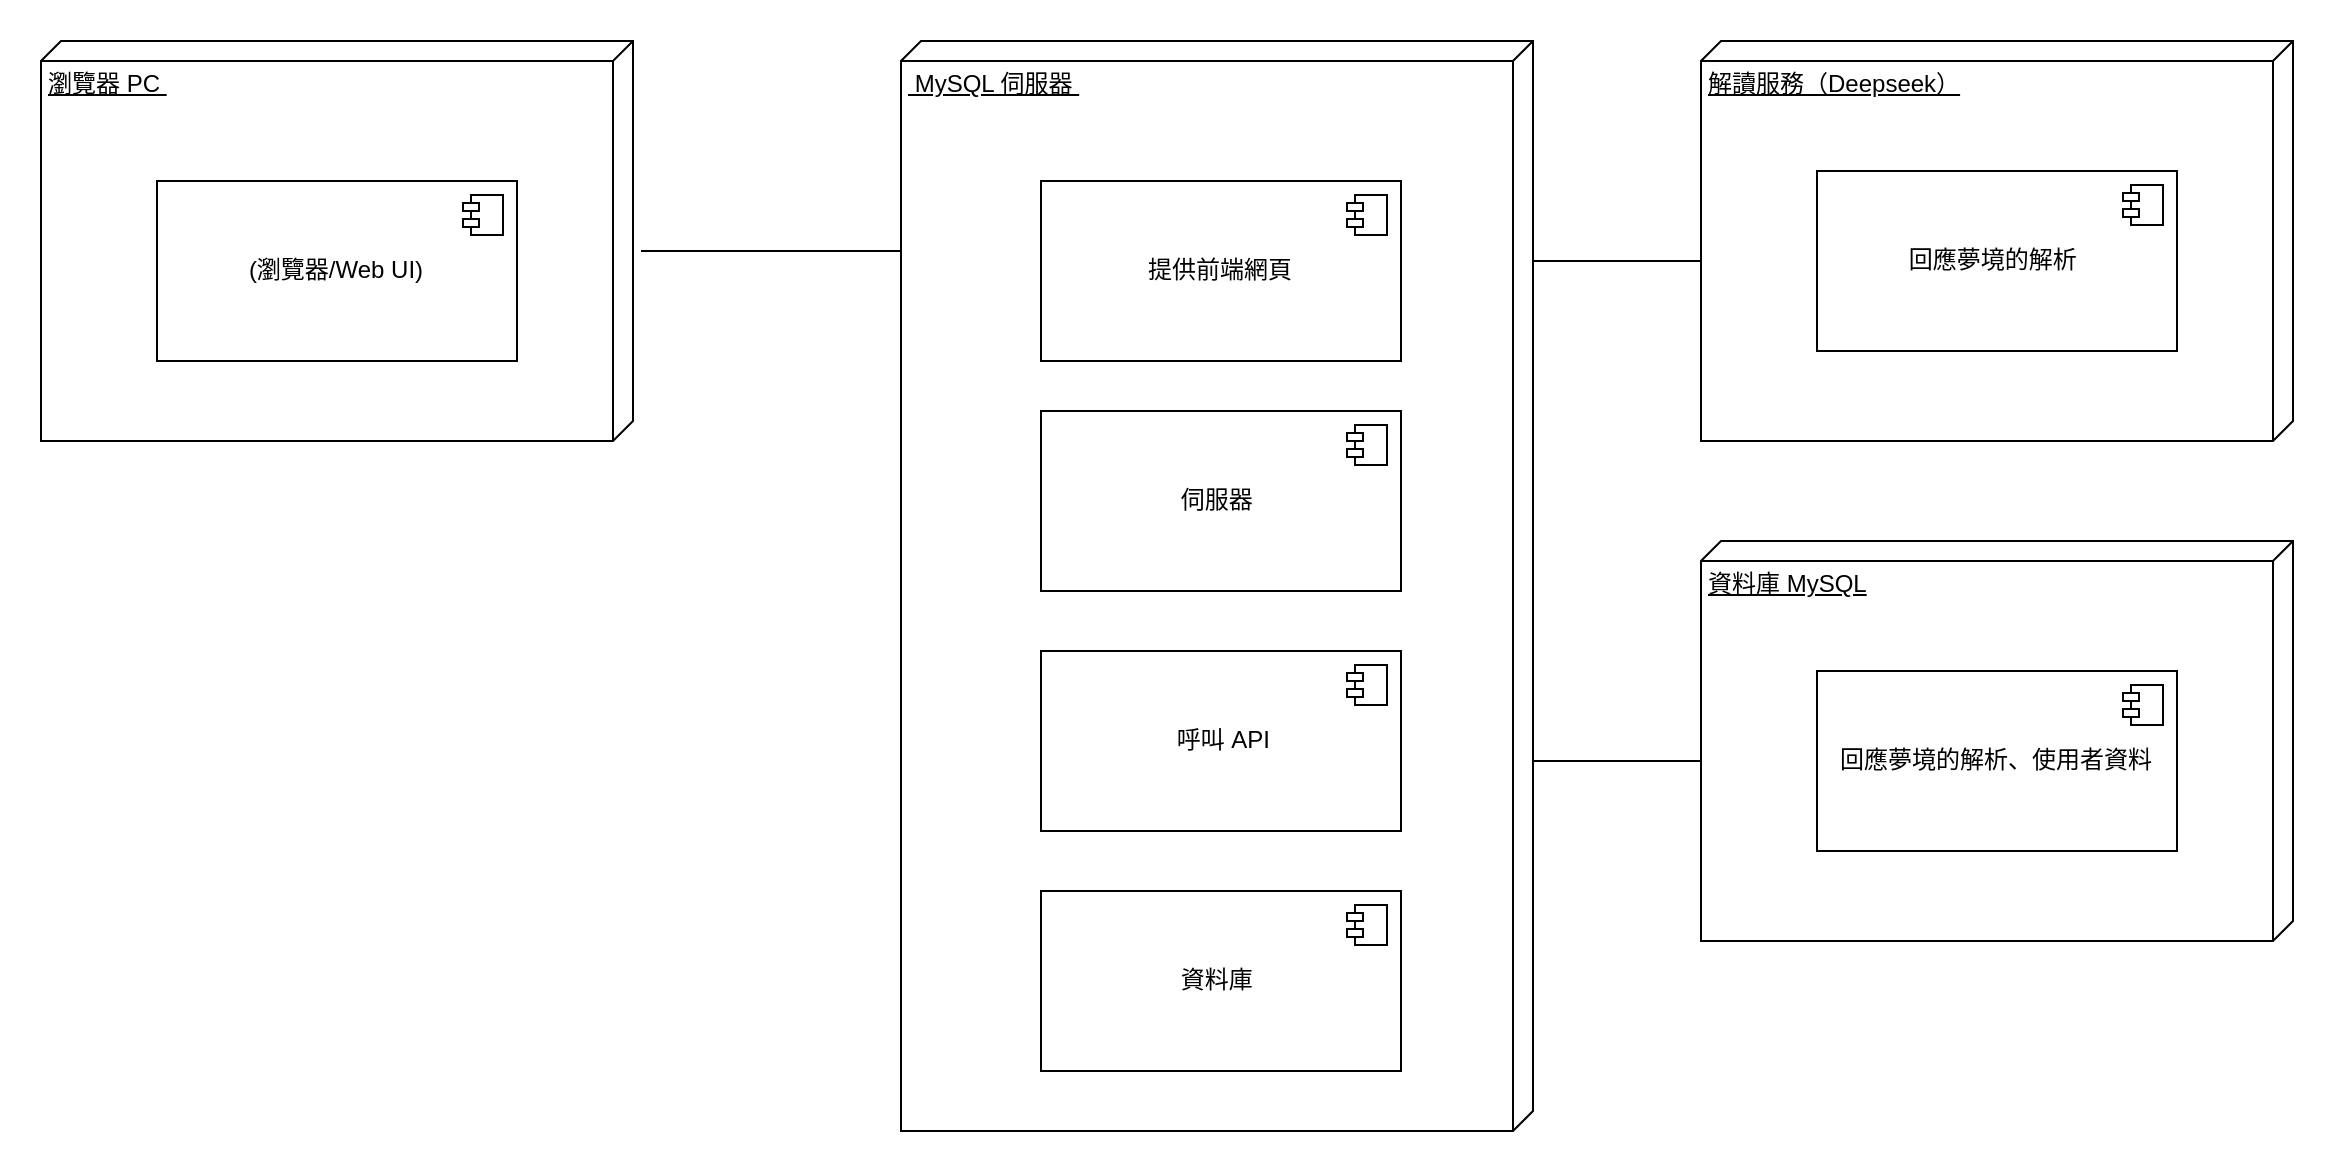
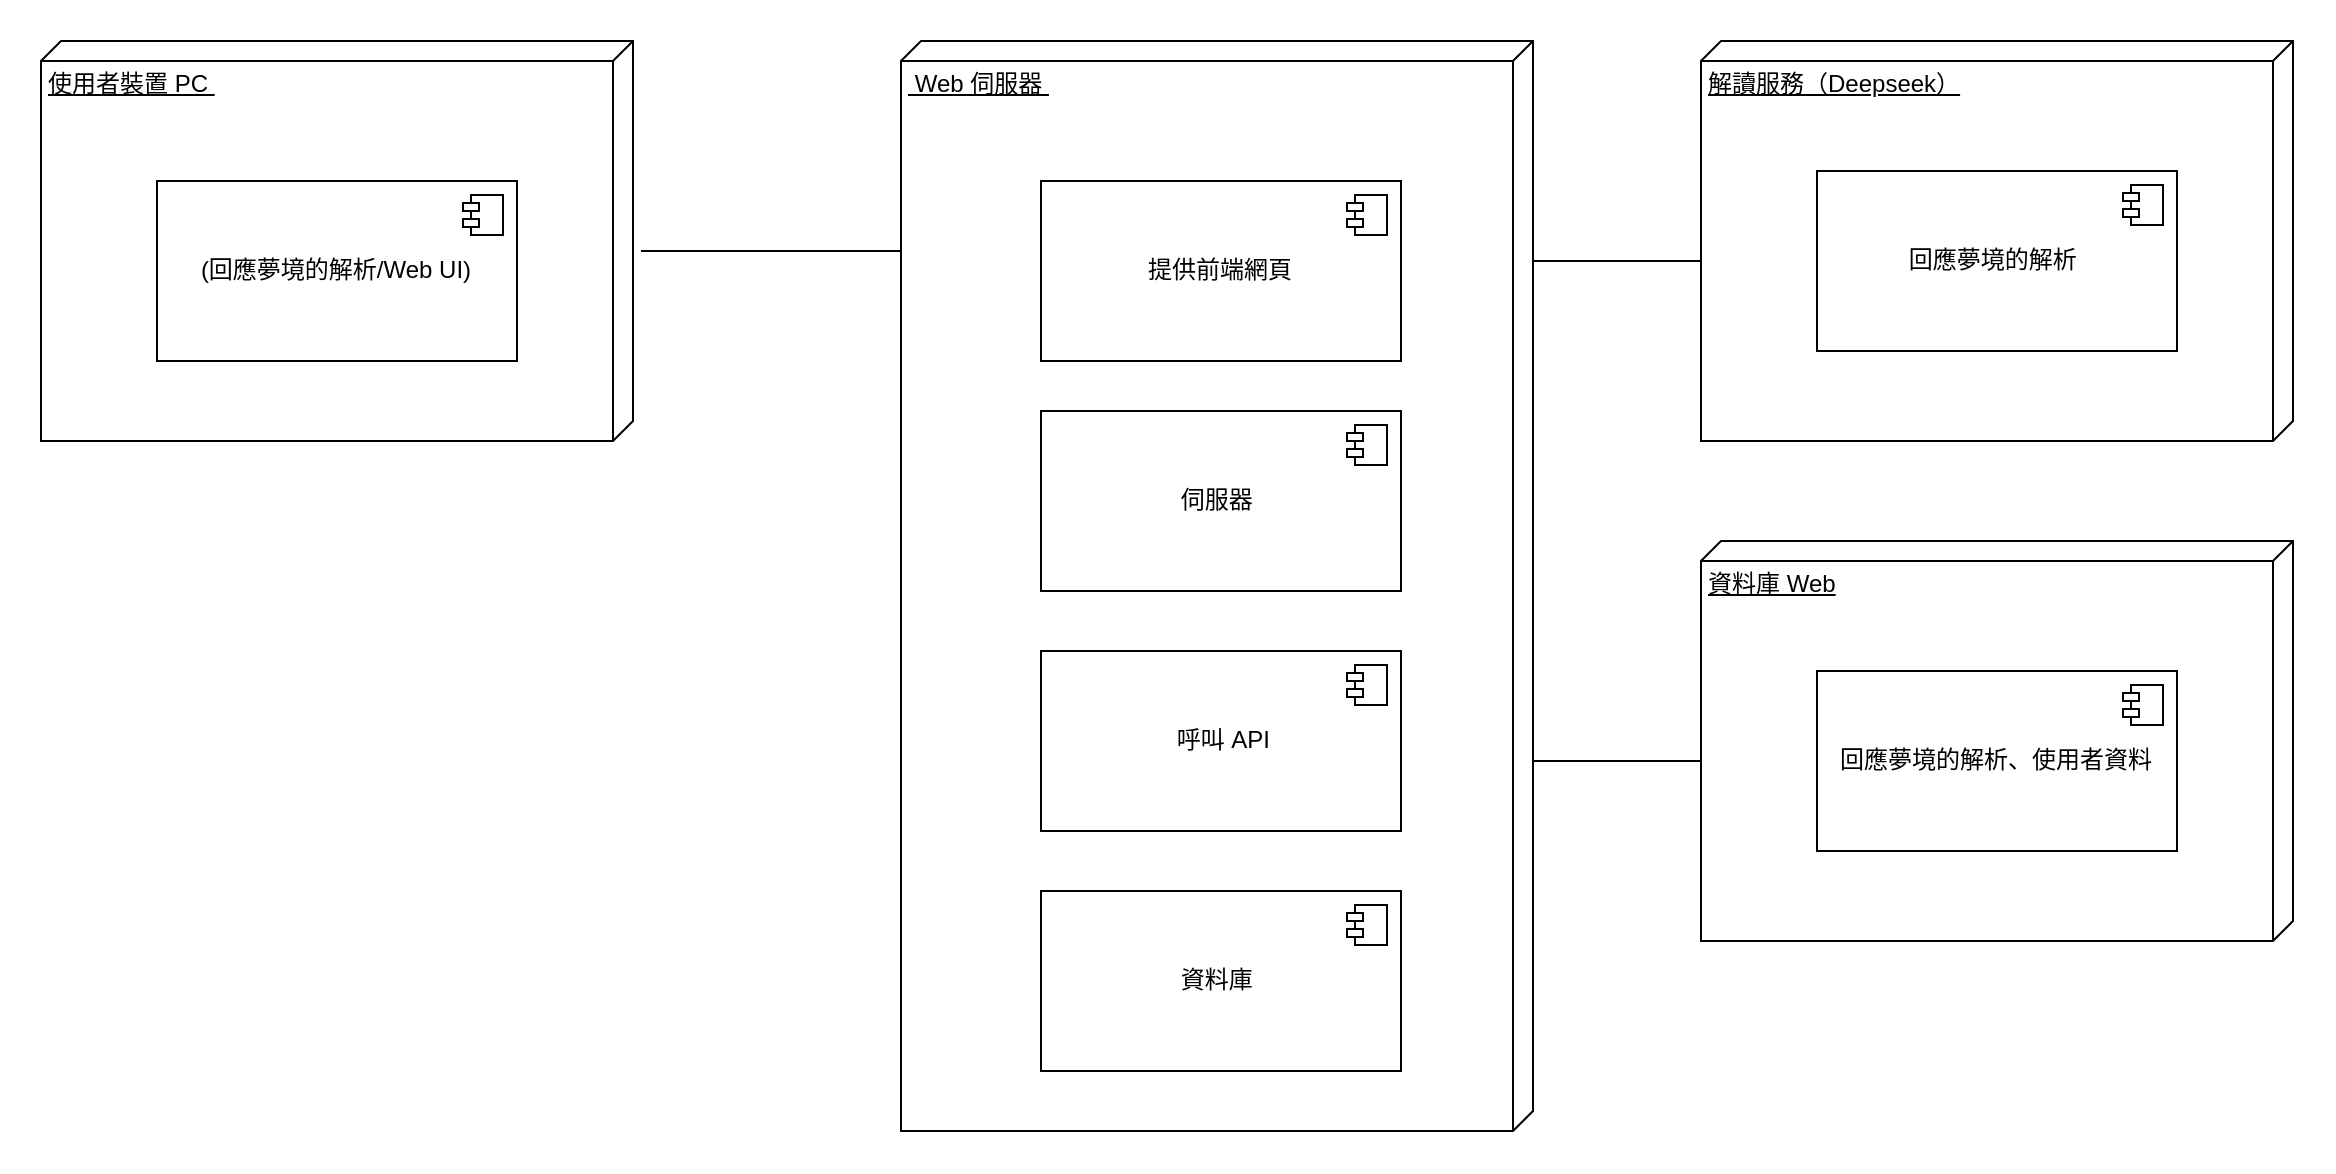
- <mxCell id="2" value="&lt;font style=&quot;vertical-align: inherit;&quot;&gt;&lt;font style=&quot;vertical-align: inherit;&quot;&gt;&lt;font style=&quot;vertical-align: inherit;&quot;&gt;&lt;font style=&quot;vertical-align: inherit;&quot;&gt;&lt;font style=&quot;vertical-align: inherit;&quot;&gt;&lt;font style=&quot;vertical-align: inherit;&quot;&gt;瀏覽器 PC&amp;nbsp;&lt;/font&gt;&lt;/font&gt;&lt;/font&gt;&lt;/font&gt;&lt;/font&gt;&lt;/font&gt;" style="verticalAlign=top;align=left;spacingTop=8;spacingLeft=2;spacingRight=12;shape=cube;size=10;direction=south;fontStyle=4;html=1;whiteSpace=wrap;" parent="1" vertex="1"><mxGeometry x="20" y="20" width="296" height="200" as="geometry" /></mxCell>
+ <mxCell id="2" value="&lt;font style=&quot;vertical-align: inherit;&quot;&gt;&lt;font style=&quot;vertical-align: inherit;&quot;&gt;&lt;font style=&quot;vertical-align: inherit;&quot;&gt;&lt;font style=&quot;vertical-align: inherit;&quot;&gt;&lt;font style=&quot;vertical-align: inherit;&quot;&gt;&lt;font style=&quot;vertical-align: inherit;&quot;&gt;使用者裝置 PC&amp;nbsp;&lt;/font&gt;&lt;/font&gt;&lt;/font&gt;&lt;/font&gt;&lt;/font&gt;&lt;/font&gt;" style="verticalAlign=top;align=left;spacingTop=8;spacingLeft=2;spacingRight=12;shape=cube;size=10;direction=south;fontStyle=4;html=1;whiteSpace=wrap;" parent="1" vertex="1"><mxGeometry x="20" y="20" width="296" height="200" as="geometry" /></mxCell>
- <mxCell id="5" value="&lt;font style=&quot;vertical-align: inherit;&quot;&gt;&lt;font style=&quot;vertical-align: inherit;&quot;&gt;&lt;font style=&quot;vertical-align: inherit;&quot;&gt;&lt;font style=&quot;vertical-align: inherit;&quot;&gt;&amp;nbsp;MySQL 伺服器&amp;nbsp;&lt;/font&gt;&lt;/font&gt;&lt;/font&gt;&lt;/font&gt;" style="verticalAlign=top;align=left;spacingTop=8;spacingLeft=2;spacingRight=12;shape=cube;size=10;direction=south;fontStyle=4;html=1;whiteSpace=wrap;" parent="1" vertex="1"><mxGeometry x="450" y="20" width="316" height="545" as="geometry" /></mxCell>
+ <mxCell id="5" value="&lt;font style=&quot;vertical-align: inherit;&quot;&gt;&lt;font style=&quot;vertical-align: inherit;&quot;&gt;&lt;font style=&quot;vertical-align: inherit;&quot;&gt;&lt;font style=&quot;vertical-align: inherit;&quot;&gt;&amp;nbsp;Web 伺服器&amp;nbsp;&lt;/font&gt;&lt;/font&gt;&lt;/font&gt;&lt;/font&gt;" style="verticalAlign=top;align=left;spacingTop=8;spacingLeft=2;spacingRight=12;shape=cube;size=10;direction=south;fontStyle=4;html=1;whiteSpace=wrap;" parent="1" vertex="1"><mxGeometry x="450" y="20" width="316" height="545" as="geometry" /></mxCell>
- <mxCell id="3" value="&lt;font style=&quot;vertical-align: inherit;&quot;&gt;&lt;font style=&quot;vertical-align: inherit;&quot;&gt;(瀏覽器/Web UI)&lt;/font&gt;&lt;/font&gt;" style="html=1;dropTarget=0;whiteSpace=wrap;" parent="1" vertex="1"><mxGeometry x="78" y="90" width="180" height="90" as="geometry" /></mxCell>
+ <mxCell id="3" value="&lt;font style=&quot;vertical-align: inherit;&quot;&gt;&lt;font style=&quot;vertical-align: inherit;&quot;&gt;(回應夢境的解析/Web UI)&lt;/font&gt;&lt;/font&gt;" style="html=1;dropTarget=0;whiteSpace=wrap;" parent="1" vertex="1"><mxGeometry x="78" y="90" width="180" height="90" as="geometry" /></mxCell>
- <mxCell id="17" value="&lt;font style=&quot;vertical-align: inherit;&quot;&gt;&lt;font style=&quot;vertical-align: inherit;&quot;&gt;&lt;font style=&quot;vertical-align: inherit;&quot;&gt;&lt;font style=&quot;vertical-align: inherit;&quot;&gt;&lt;font style=&quot;vertical-align: inherit;&quot;&gt;&lt;font style=&quot;vertical-align: inherit;&quot;&gt;資料庫 MySQL&lt;/font&gt;&lt;/font&gt;&lt;/font&gt;&lt;/font&gt;&lt;/font&gt;&lt;/font&gt;" style="verticalAlign=top;align=left;spacingTop=8;spacingLeft=2;spacingRight=12;shape=cube;size=10;direction=south;fontStyle=4;html=1;whiteSpace=wrap;" parent="1" vertex="1"><mxGeometry x="850" y="270" width="296" height="200" as="geometry" /></mxCell>
+ <mxCell id="17" value="&lt;font style=&quot;vertical-align: inherit;&quot;&gt;&lt;font style=&quot;vertical-align: inherit;&quot;&gt;&lt;font style=&quot;vertical-align: inherit;&quot;&gt;&lt;font style=&quot;vertical-align: inherit;&quot;&gt;&lt;font style=&quot;vertical-align: inherit;&quot;&gt;&lt;font style=&quot;vertical-align: inherit;&quot;&gt;資料庫 Web&lt;/font&gt;&lt;/font&gt;&lt;/font&gt;&lt;/font&gt;&lt;/font&gt;&lt;/font&gt;" style="verticalAlign=top;align=left;spacingTop=8;spacingLeft=2;spacingRight=12;shape=cube;size=10;direction=south;fontStyle=4;html=1;whiteSpace=wrap;" parent="1" vertex="1"><mxGeometry x="850" y="270" width="296" height="200" as="geometry" /></mxCell>
